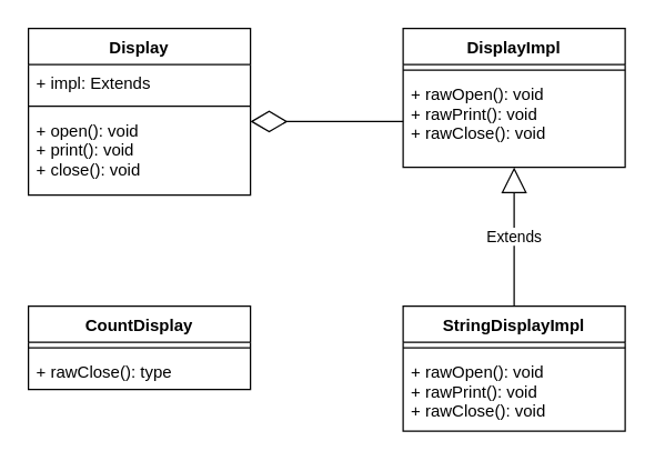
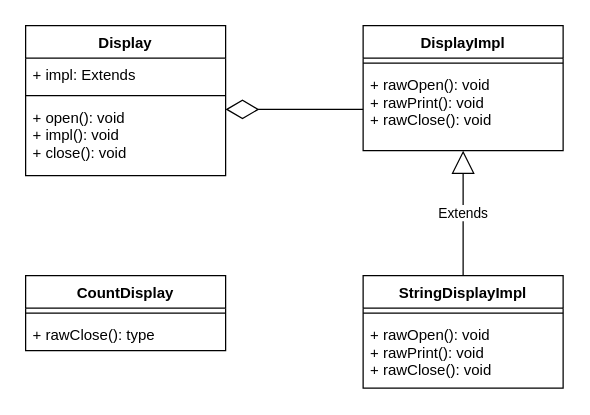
- <mxCell id="5" value="+ open(): void&#10;+ print(): void&#10;+ close(): void" style="text;strokeColor=none;fillColor=none;align=left;verticalAlign=top;spacingLeft=4;spacingRight=4;overflow=hidden;rotatable=0;points=[[0,0.5],[1,0.5]];portConstraint=eastwest;" vertex="1" parent="2"><mxGeometry y="60" width="160" height="60" as="geometry" /></mxCell>
+ <mxCell id="5" value="+ open(): void&#10;+ impl(): void&#10;+ close(): void" style="text;strokeColor=none;fillColor=none;align=left;verticalAlign=top;spacingLeft=4;spacingRight=4;overflow=hidden;rotatable=0;points=[[0,0.5],[1,0.5]];portConstraint=eastwest;" vertex="1" parent="2"><mxGeometry y="60" width="160" height="60" as="geometry" /></mxCell>
